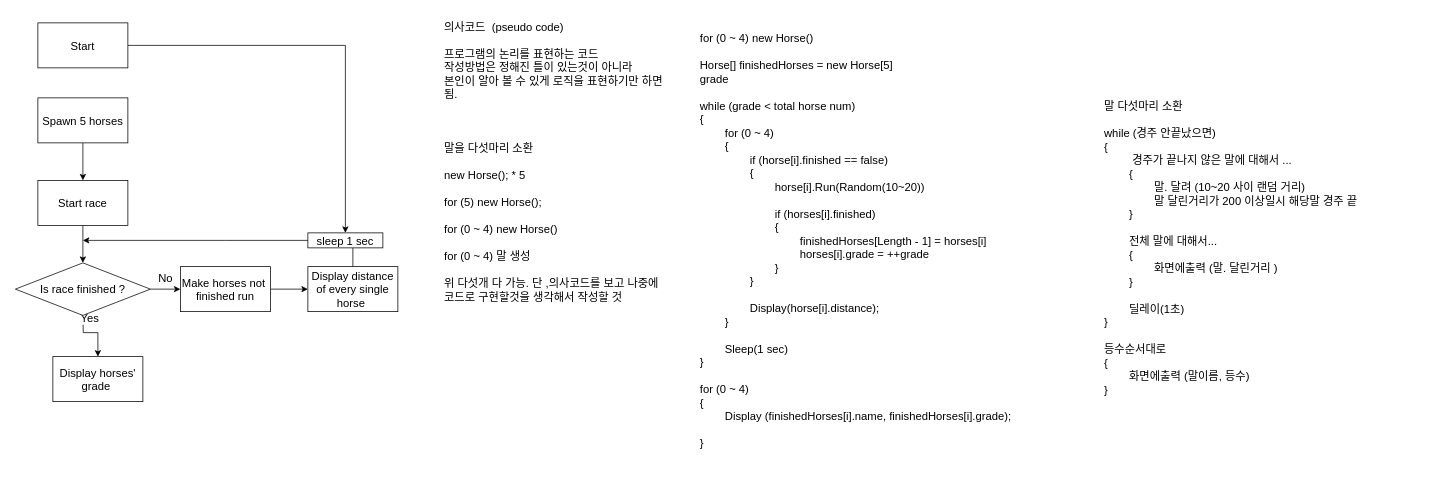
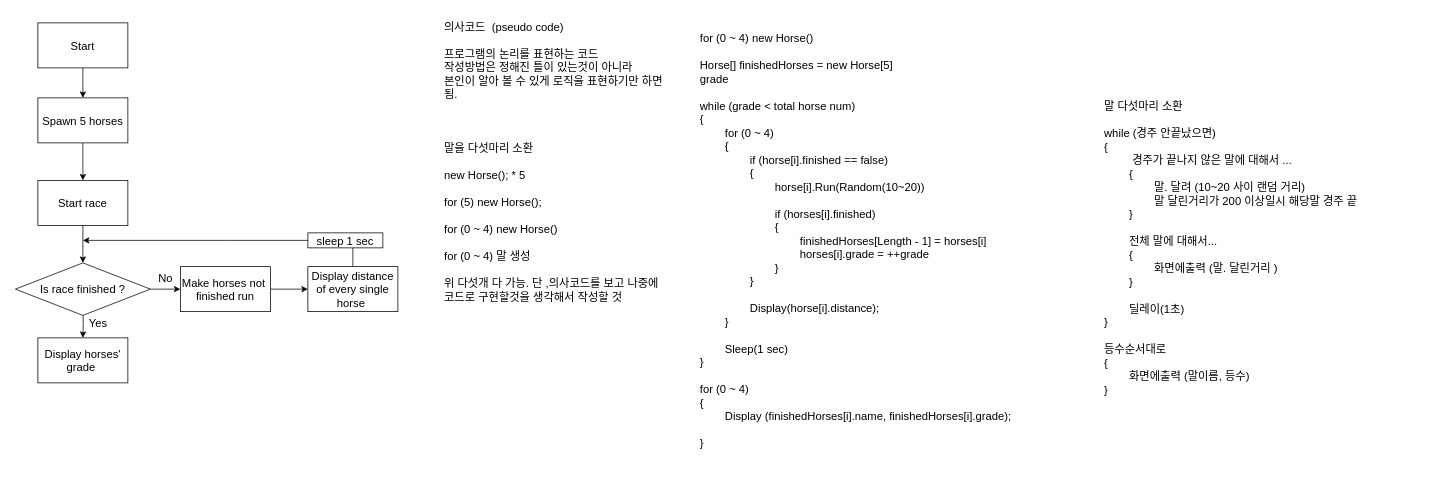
- <mxCell id="2" value="" style="edgeStyle=orthogonalEdgeStyle;rounded=0;orthogonalLoop=1;jettySize=auto;html=1;fontSize=15;" parent="1" source="3" target="14" edge="1"><mxGeometry relative="1" as="geometry" /></mxCell>
+ <mxCell id="2" value="" style="edgeStyle=orthogonalEdgeStyle;rounded=0;orthogonalLoop=1;jettySize=auto;html=1;fontSize=15;" parent="1" source="3" target="5" edge="1"><mxGeometry relative="1" as="geometry" /></mxCell>
- <mxCell id="9" value="Display horses' grade&amp;nbsp;" style="whiteSpace=wrap;html=1;fontSize=15;rounded=0;" parent="1" vertex="1"><mxGeometry x="70" y="475" width="120" height="60" as="geometry" /></mxCell>
+ <mxCell id="9" value="Display horses' grade&amp;nbsp;" style="whiteSpace=wrap;html=1;fontSize=15;rounded=0;" parent="1" vertex="1"><mxGeometry x="50" y="450" width="120" height="60" as="geometry" /></mxCell>
